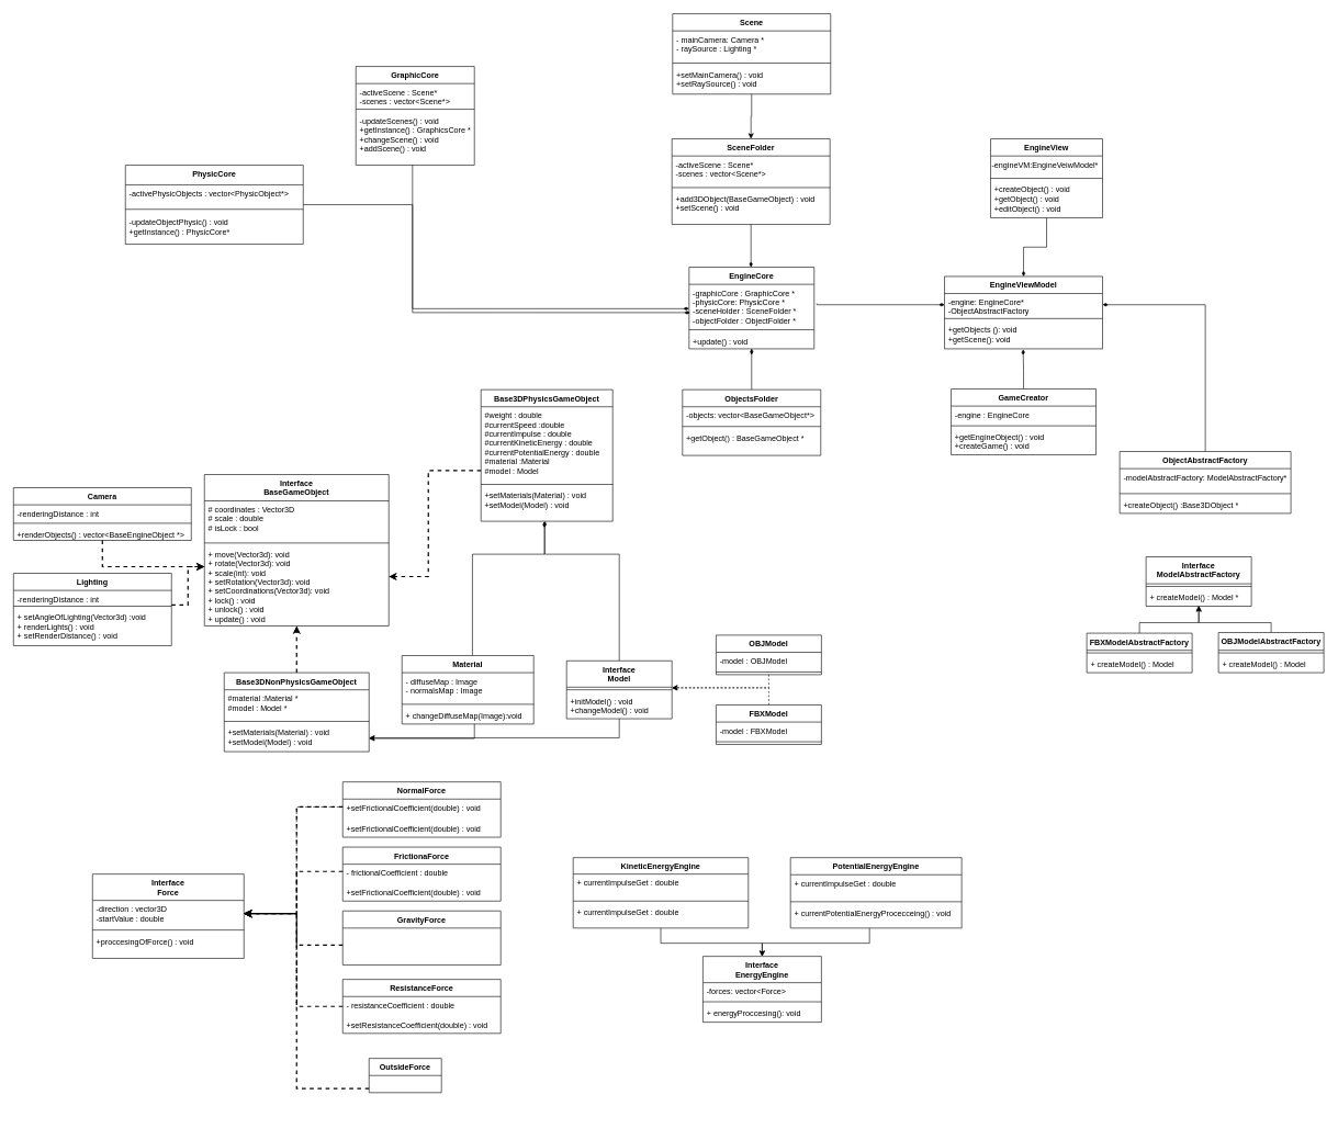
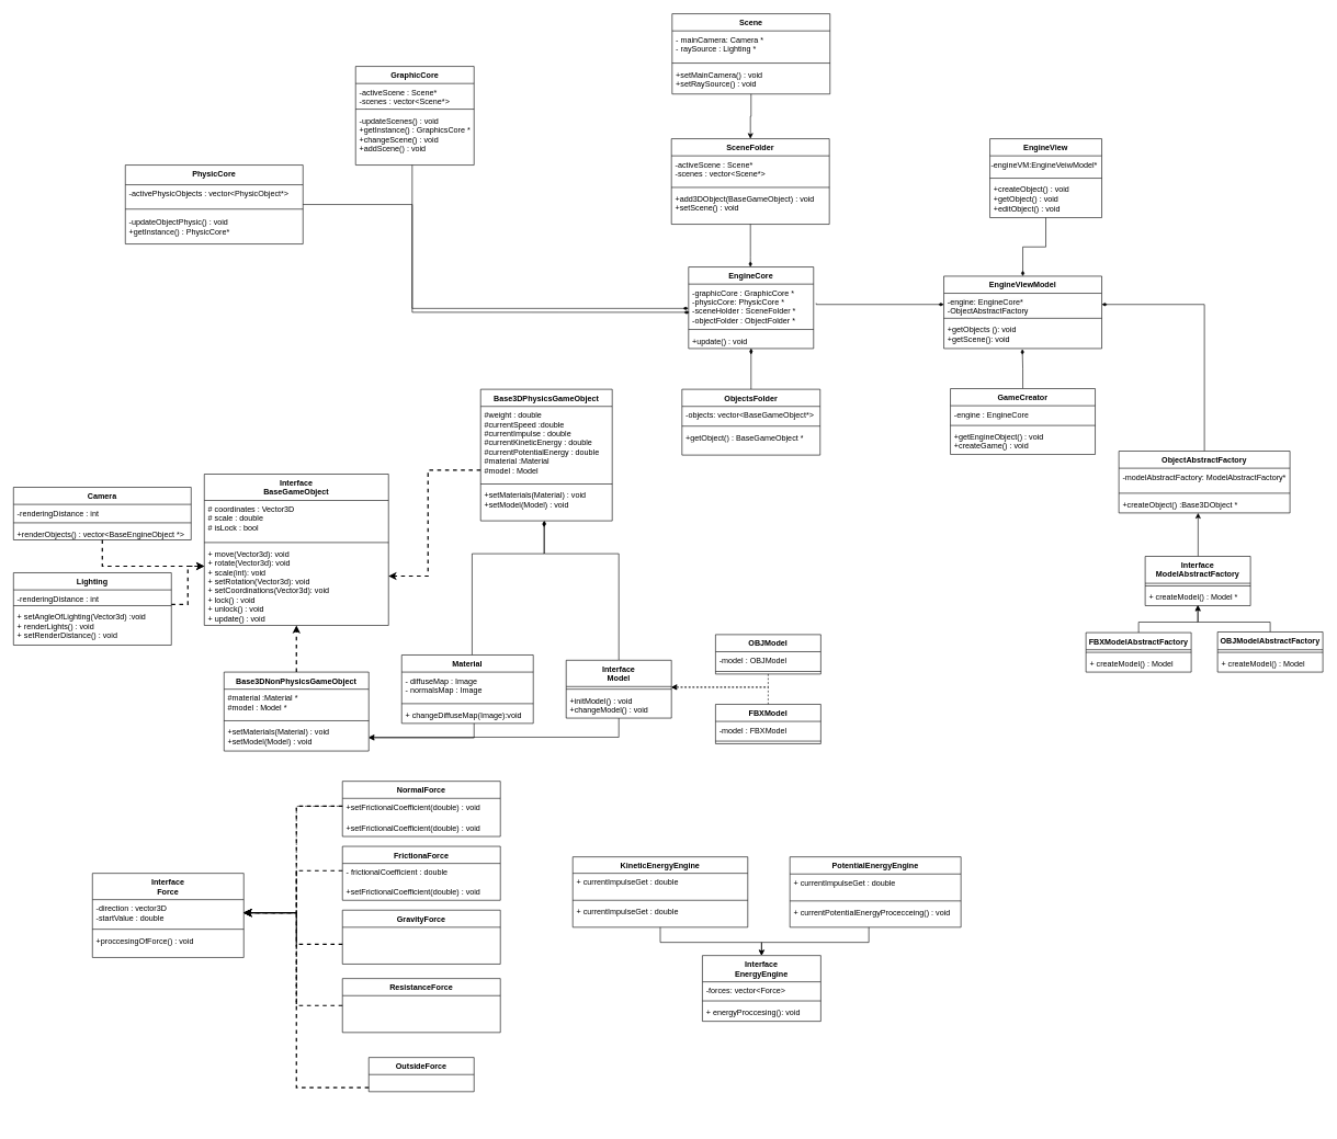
+ <mxCell id="22" style="edgeStyle=orthogonalEdgeStyle;rounded=0;orthogonalLoop=1;jettySize=auto;html=1;entryX=0.463;entryY=1;entryDx=0;entryDy=0;entryPerimeter=0;" parent="1" source="23" target="83" edge="1"><mxGeometry relative="1" as="geometry"><Array as="points"><mxPoint x="1820" y="779" /></Array></mxGeometry></mxCell>
- <mxCell id="90" value="- resistanceCoefficient : double" style="text;strokeColor=none;fillColor=none;align=left;verticalAlign=top;spacingLeft=4;spacingRight=4;overflow=hidden;rotatable=0;points=[[0,0.5],[1,0.5]];portConstraint=eastwest;container=0;" parent="84" vertex="1"><mxGeometry y="326" width="240" height="22" as="geometry" /></mxCell>
- <mxCell id="92" value="+setResistanceCoefficient(double) : void " style="text;strokeColor=none;fillColor=none;align=left;verticalAlign=top;spacingLeft=4;spacingRight=4;overflow=hidden;rotatable=0;points=[[0,0.5],[1,0.5]];portConstraint=eastwest;container=0;" parent="84" vertex="1"><mxGeometry y="356" width="240" height="26" as="geometry" /></mxCell>
- <mxCell id="89" value="OutsideForce" style="swimlane;fontStyle=1;align=center;verticalAlign=top;childLayout=stackLayout;horizontal=1;startSize=26;horizontalStack=0;resizeParent=1;resizeParentMax=0;resizeLast=0;collapsible=1;marginBottom=0;container=0;" parent="84" vertex="1"><mxGeometry x="40" y="420" width="110" height="52" as="geometry" /></mxCell>
+ <mxCell id="89" value="OutsideForce" style="swimlane;fontStyle=1;align=center;verticalAlign=top;childLayout=stackLayout;horizontal=1;startSize=26;horizontalStack=0;resizeParent=1;resizeParentMax=0;resizeLast=0;collapsible=1;marginBottom=0;container=0;" parent="84" vertex="1"><mxGeometry x="40" y="420" width="160" height="52" as="geometry" /></mxCell>
